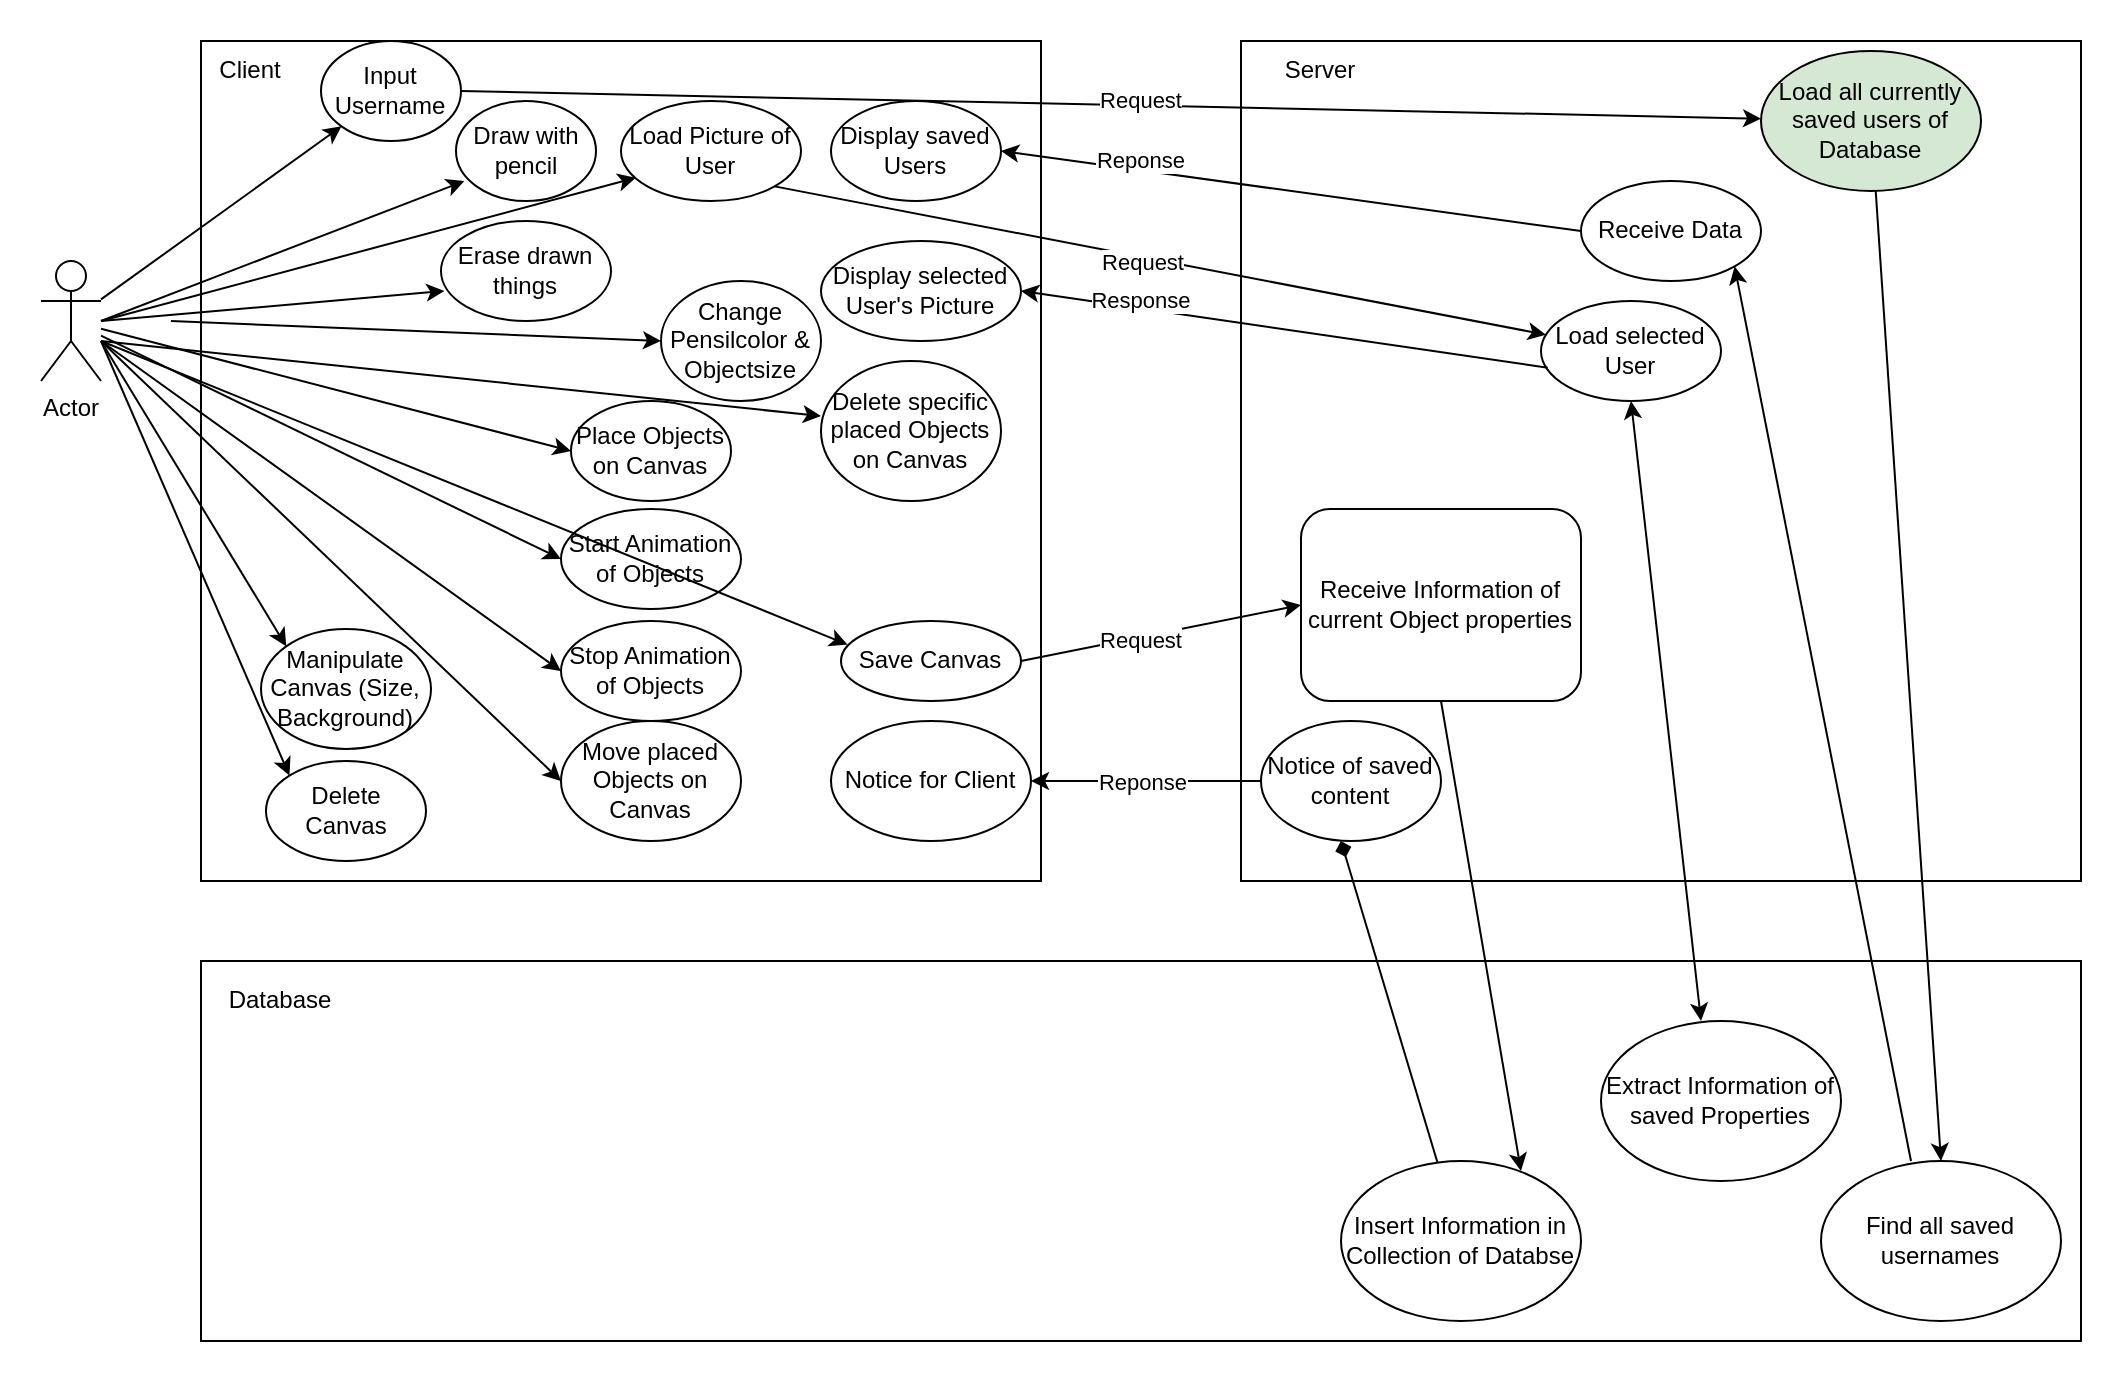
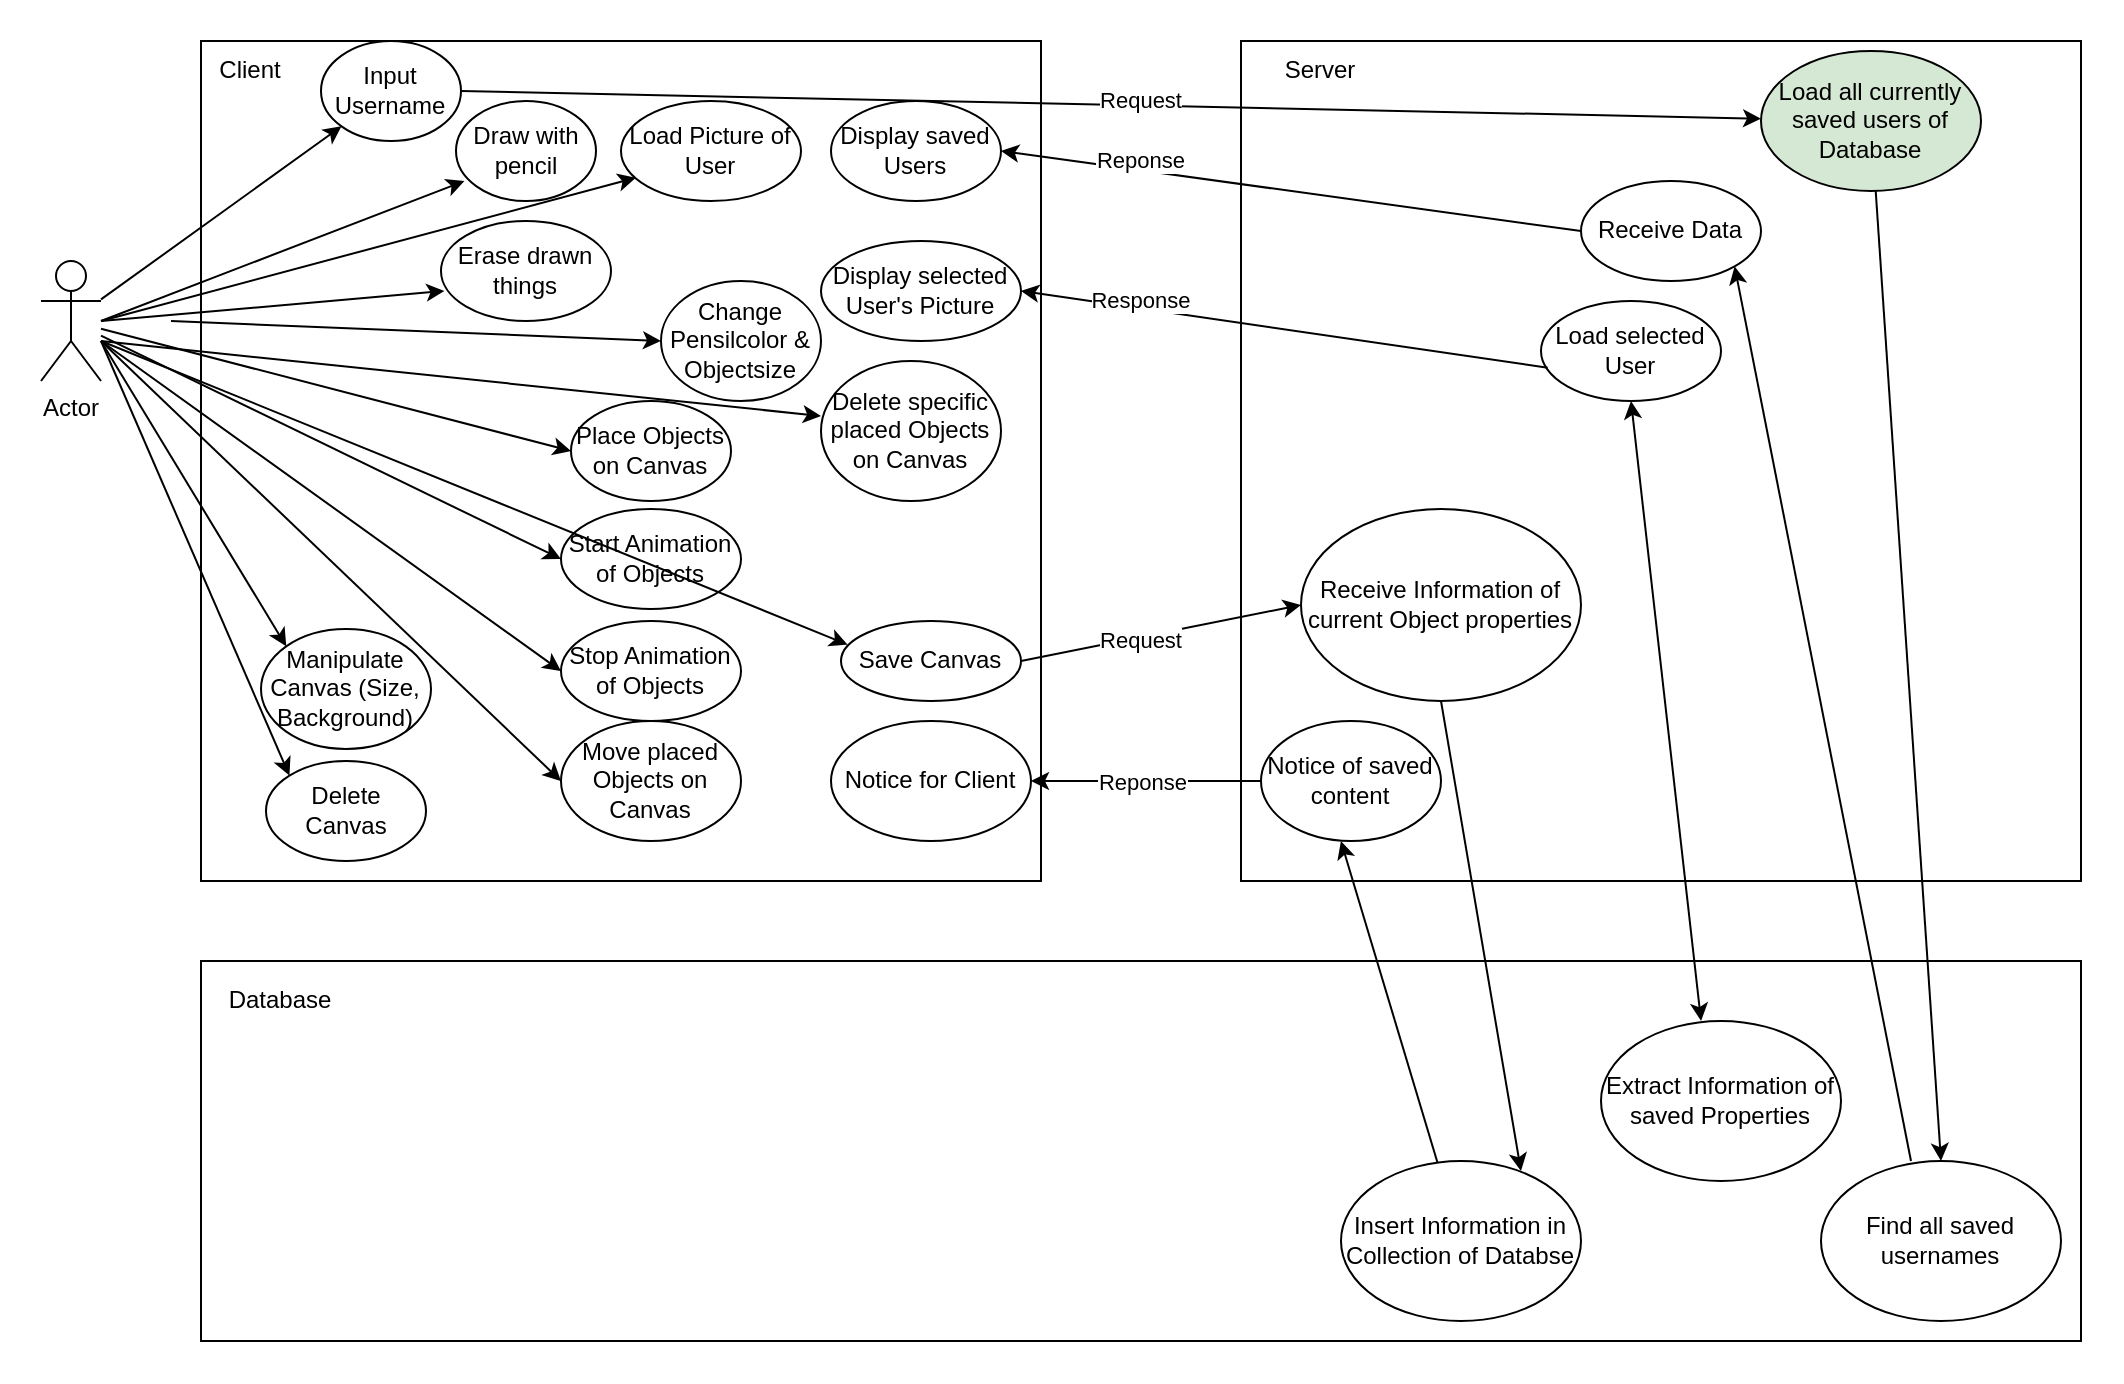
- <mxCell id="55" value="" style="endArrow=classic;html=1;exitX=1;exitY=1;exitDx=0;exitDy=0;" parent="1" source="53" target="57" edge="1"><mxGeometry width="50" height="50" relative="1" as="geometry"><mxPoint x="560" y="340" as="sourcePoint" /><mxPoint x="580" y="150" as="targetPoint" /></mxGeometry></mxCell>
- <mxCell id="56" value="Request" style="edgeLabel;html=1;align=center;verticalAlign=middle;resizable=0;points=[];" parent="55" vertex="1" connectable="0"><mxGeometry x="-0.05" relative="1" as="geometry"><mxPoint x="-0.12" y="2.06" as="offset" /></mxGeometry></mxCell>
- <mxCell id="32" value="Receive Information of current Object properties" style="whiteSpace=wrap;html=1;rounded=1;" parent="1" vertex="1"><mxGeometry x="650" y="254" width="140" height="96" as="geometry" /></mxCell>
+ <mxCell id="32" value="Receive Information of current Object properties" style="ellipse;whiteSpace=wrap;html=1;" parent="1" vertex="1"><mxGeometry x="650" y="254" width="140" height="96" as="geometry" /></mxCell>
- <mxCell id="38" value="" style="endArrow=diamond;html=1;entryX=0.444;entryY=1;entryDx=0;entryDy=0;entryPerimeter=0;" parent="1" source="35" target="37" edge="1"><mxGeometry width="50" height="50" relative="1" as="geometry"><mxPoint x="650" y="330" as="sourcePoint" /><mxPoint x="700" y="280" as="targetPoint" /></mxGeometry></mxCell>
+ <mxCell id="38" value="" style="endArrow=classic;html=1;entryX=0.444;entryY=1;entryDx=0;entryDy=0;entryPerimeter=0;" parent="1" source="35" target="37" edge="1"><mxGeometry width="50" height="50" relative="1" as="geometry"><mxPoint x="650" y="330" as="sourcePoint" /><mxPoint x="700" y="280" as="targetPoint" /></mxGeometry></mxCell>
